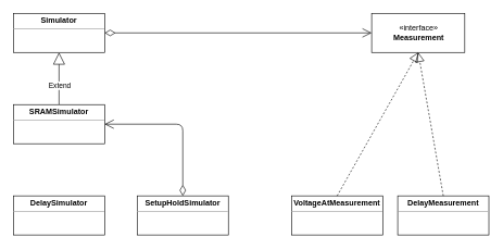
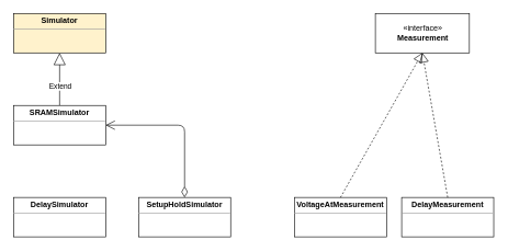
- <mxCell id="4" value="&lt;p style=&quot;margin: 0px ; margin-top: 4px ; text-align: center&quot;&gt;&lt;b&gt;Simulator&lt;/b&gt;&lt;/p&gt;&lt;hr size=&quot;1&quot;&gt;&lt;div style=&quot;height: 2px&quot;&gt;&amp;nbsp; &amp;nbsp; &amp;nbsp; &amp;nbsp;&lt;/div&gt;" style="verticalAlign=top;align=left;overflow=fill;fontSize=12;fontFamily=Helvetica;html=1;" vertex="1" parent="1"><mxGeometry x="20" y="20" width="140" height="60" as="geometry" /></mxCell>
+ <mxCell id="4" value="&lt;p style=&quot;margin: 0px ; margin-top: 4px ; text-align: center&quot;&gt;&lt;b&gt;Simulator&lt;/b&gt;&lt;/p&gt;&lt;hr size=&quot;1&quot;&gt;&lt;div style=&quot;height: 2px&quot;&gt;&amp;nbsp; &amp;nbsp; &amp;nbsp; &amp;nbsp;&lt;/div&gt;" style="verticalAlign=top;align=left;overflow=fill;fontSize=12;fontFamily=Helvetica;html=1;fillColor=#fff2cc;" vertex="1" parent="1"><mxGeometry x="20" y="20" width="140" height="60" as="geometry" /></mxCell>
- <mxCell id="14" value="" style="endArrow=open;html=1;endSize=12;startArrow=diamondThin;startSize=14;startFill=0;edgeStyle=orthogonalEdgeStyle;align=left;verticalAlign=bottom;exitX=1;exitY=0.5;exitDx=0;exitDy=0;entryX=0;entryY=0.5;entryDx=0;entryDy=0;" edge="1" parent="1" source="4" target="9"><mxGeometry x="-1" y="3" relative="1" as="geometry"><mxPoint x="290" y="310" as="sourcePoint" /><mxPoint x="170" y="200" as="targetPoint" /></mxGeometry></mxCell>
